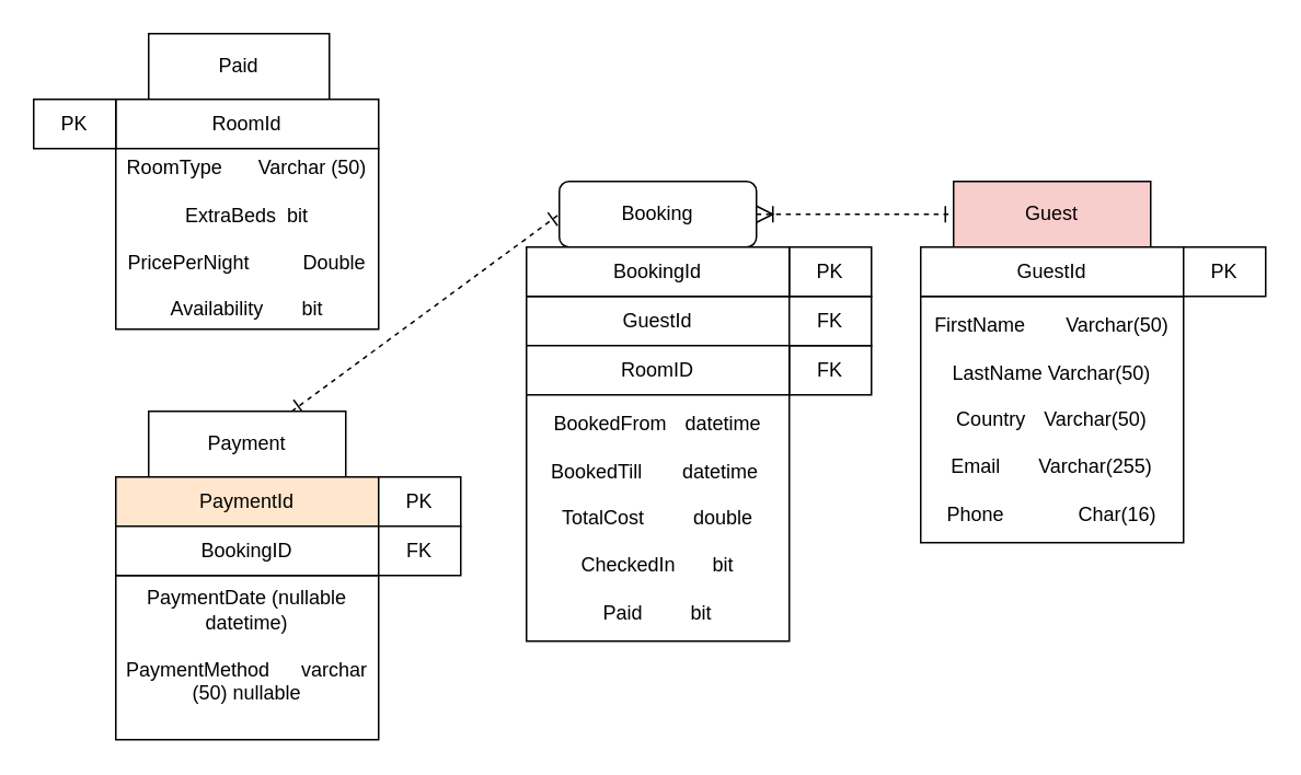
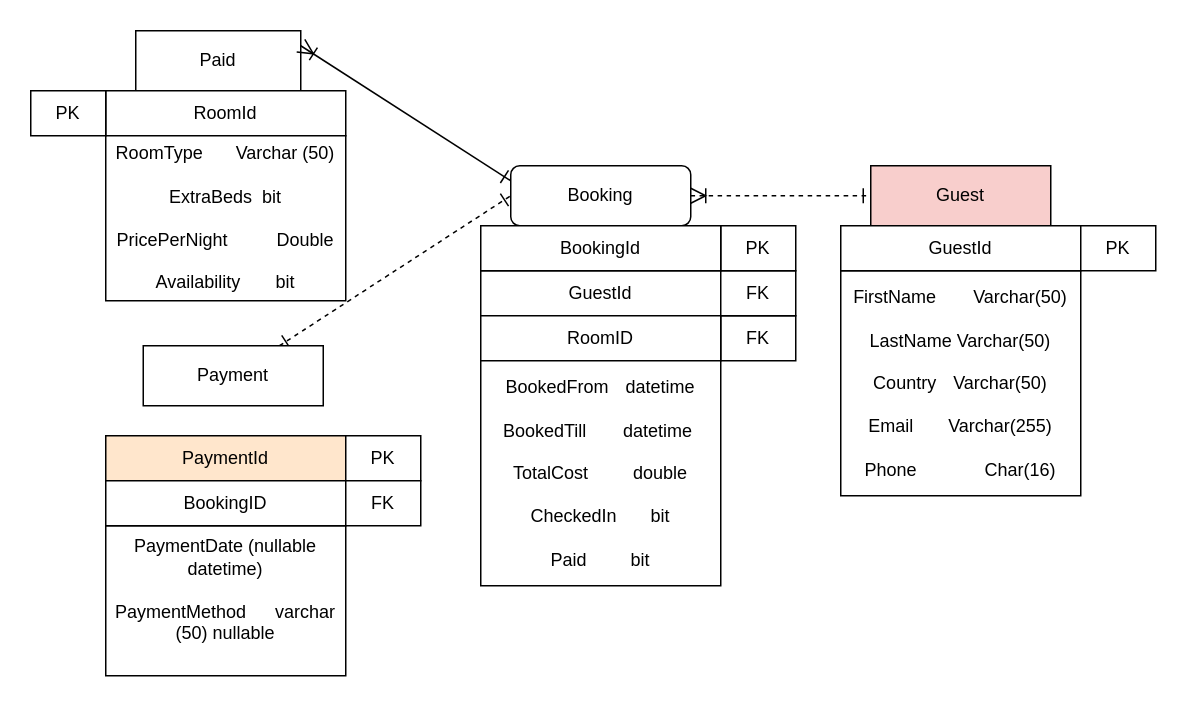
+ <mxCell id="15" style="edgeStyle=none;curved=1;rounded=0;orthogonalLoop=1;jettySize=auto;html=1;entryX=1;entryY=0.25;entryDx=0;entryDy=0;fontSize=12;startSize=8;endSize=8;exitX=0;exitY=0.25;exitDx=0;exitDy=0;startArrow=ERone;startFill=0;endArrow=ERoneToMany;endFill=0;" edge="1" parent="1" source="16" target="4"><mxGeometry relative="1" as="geometry"><mxPoint x="330" y="120" as="sourcePoint" /></mxGeometry></mxCell>
- <mxCell id="22" value="Payment" style="rounded=0;whiteSpace=wrap;html=1;" parent="1" vertex="1"><mxGeometry x="90" y="250" width="120" height="40" as="geometry" /></mxCell>
+ <mxCell id="22" value="Payment" style="rounded=0;whiteSpace=wrap;html=1;" parent="1" vertex="1"><mxGeometry x="95" y="230" width="120" height="40" as="geometry" /></mxCell>
